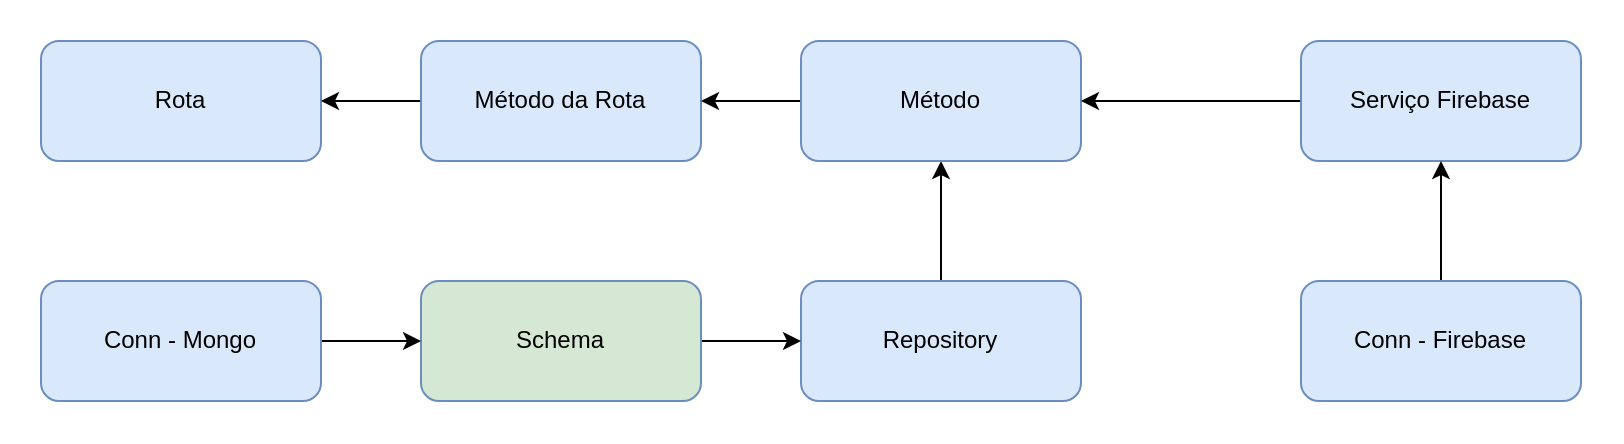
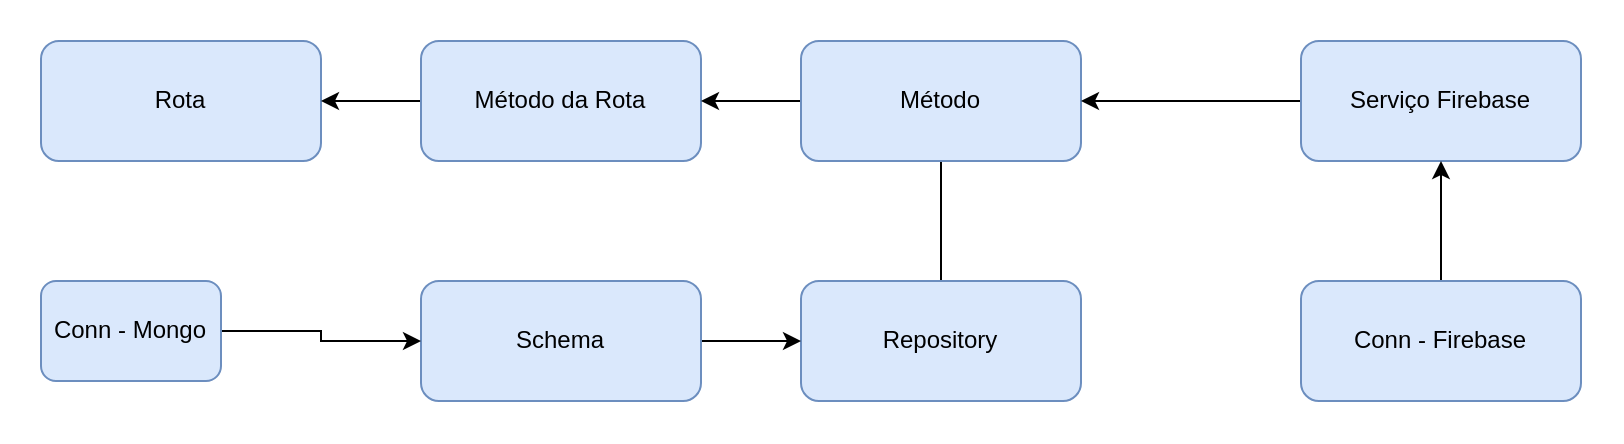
- <mxCell id="5" style="edgeStyle=orthogonalEdgeStyle;rounded=0;orthogonalLoop=1;jettySize=auto;html=1;entryX=0.5;entryY=1;entryDx=0;entryDy=0;" edge="1" parent="1" source="6" target="12"><mxGeometry relative="1" as="geometry" /></mxCell>
+ <mxCell id="5" style="edgeStyle=orthogonalEdgeStyle;rounded=0;orthogonalLoop=1;jettySize=auto;html=1;entryX=0.5;entryY=1;entryDx=0;entryDy=0;endArrow=none;" edge="1" parent="1" source="6" target="12"><mxGeometry relative="1" as="geometry" /></mxCell>
- <mxCell id="10" value="Conn - Mongo" style="rounded=1;whiteSpace=wrap;html=1;fillColor=#dae8fc;strokeColor=#6c8ebf;" vertex="1" parent="1"><mxGeometry x="20" y="140" width="140" height="60" as="geometry" /></mxCell>
+ <mxCell id="10" value="Conn - Mongo" style="rounded=1;whiteSpace=wrap;html=1;fillColor=#dae8fc;strokeColor=#6c8ebf;" vertex="1" parent="1"><mxGeometry x="20" y="140" width="90" height="50" as="geometry" /></mxCell>
- <mxCell id="8" value="Schema" style="rounded=1;whiteSpace=wrap;html=1;fillColor=#d5e8d4;strokeColor=#6c8ebf;" vertex="1" parent="1"><mxGeometry x="210" y="140" width="140" height="60" as="geometry" /></mxCell>
+ <mxCell id="8" value="Schema" style="rounded=1;whiteSpace=wrap;html=1;fillColor=#dae8fc;strokeColor=#6c8ebf;" vertex="1" parent="1"><mxGeometry x="210" y="140" width="140" height="60" as="geometry" /></mxCell>
